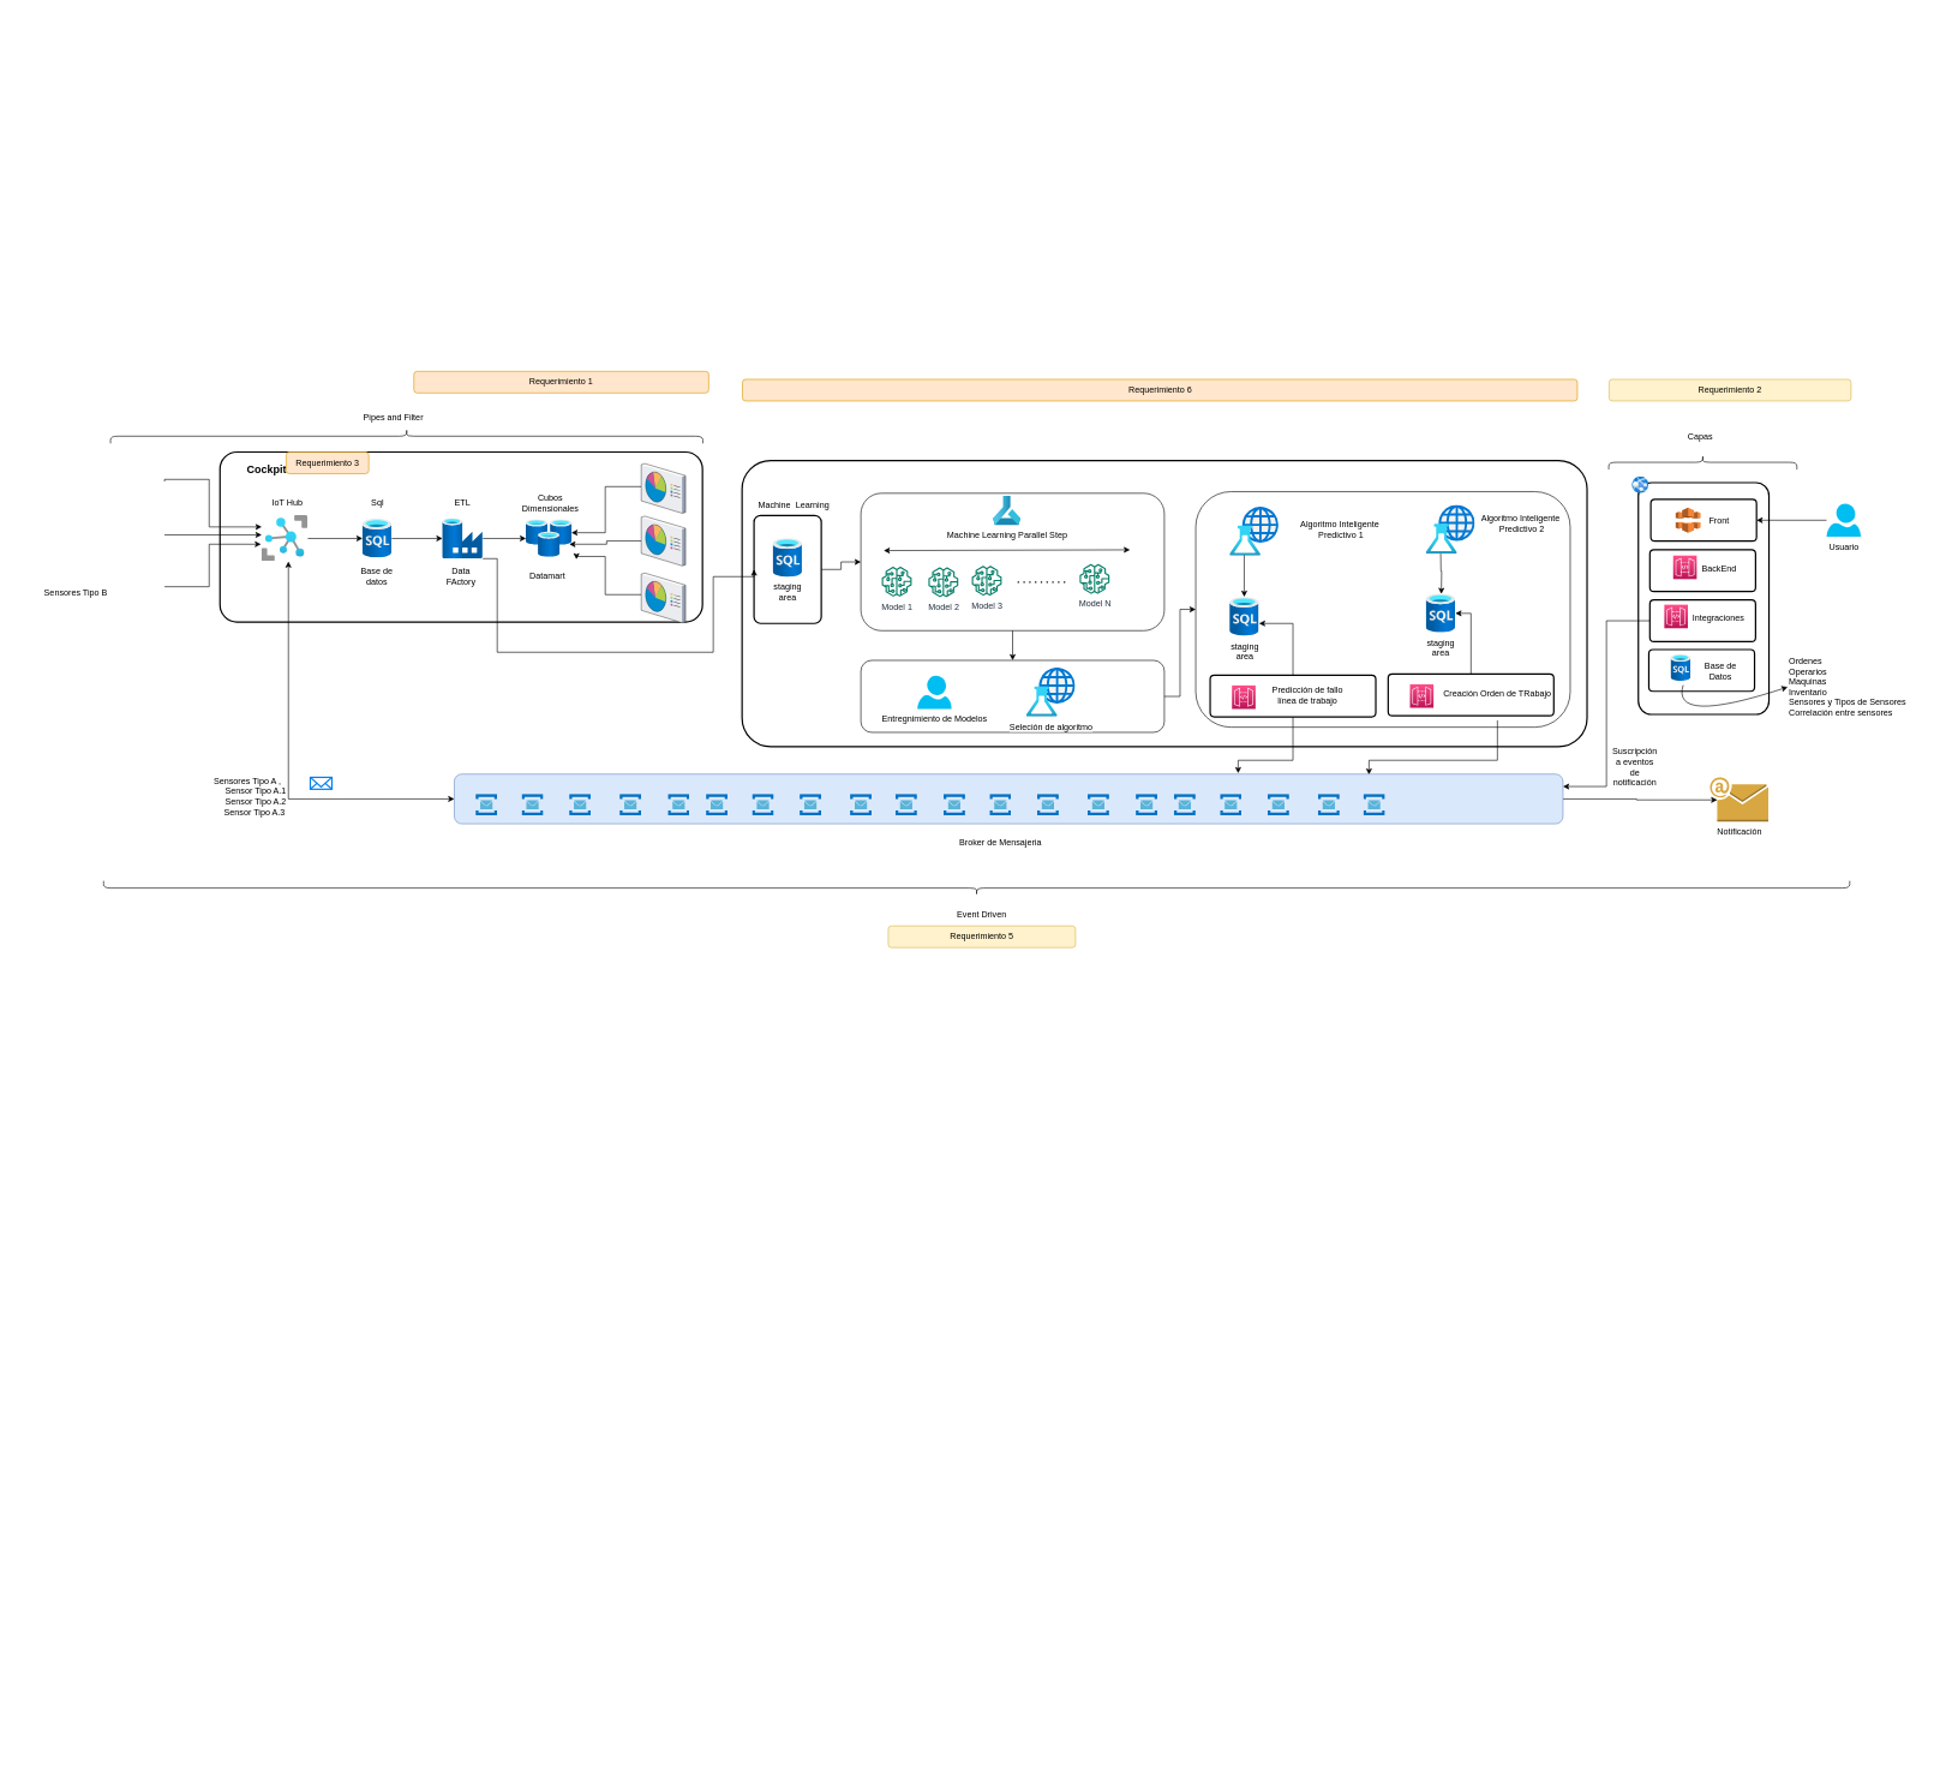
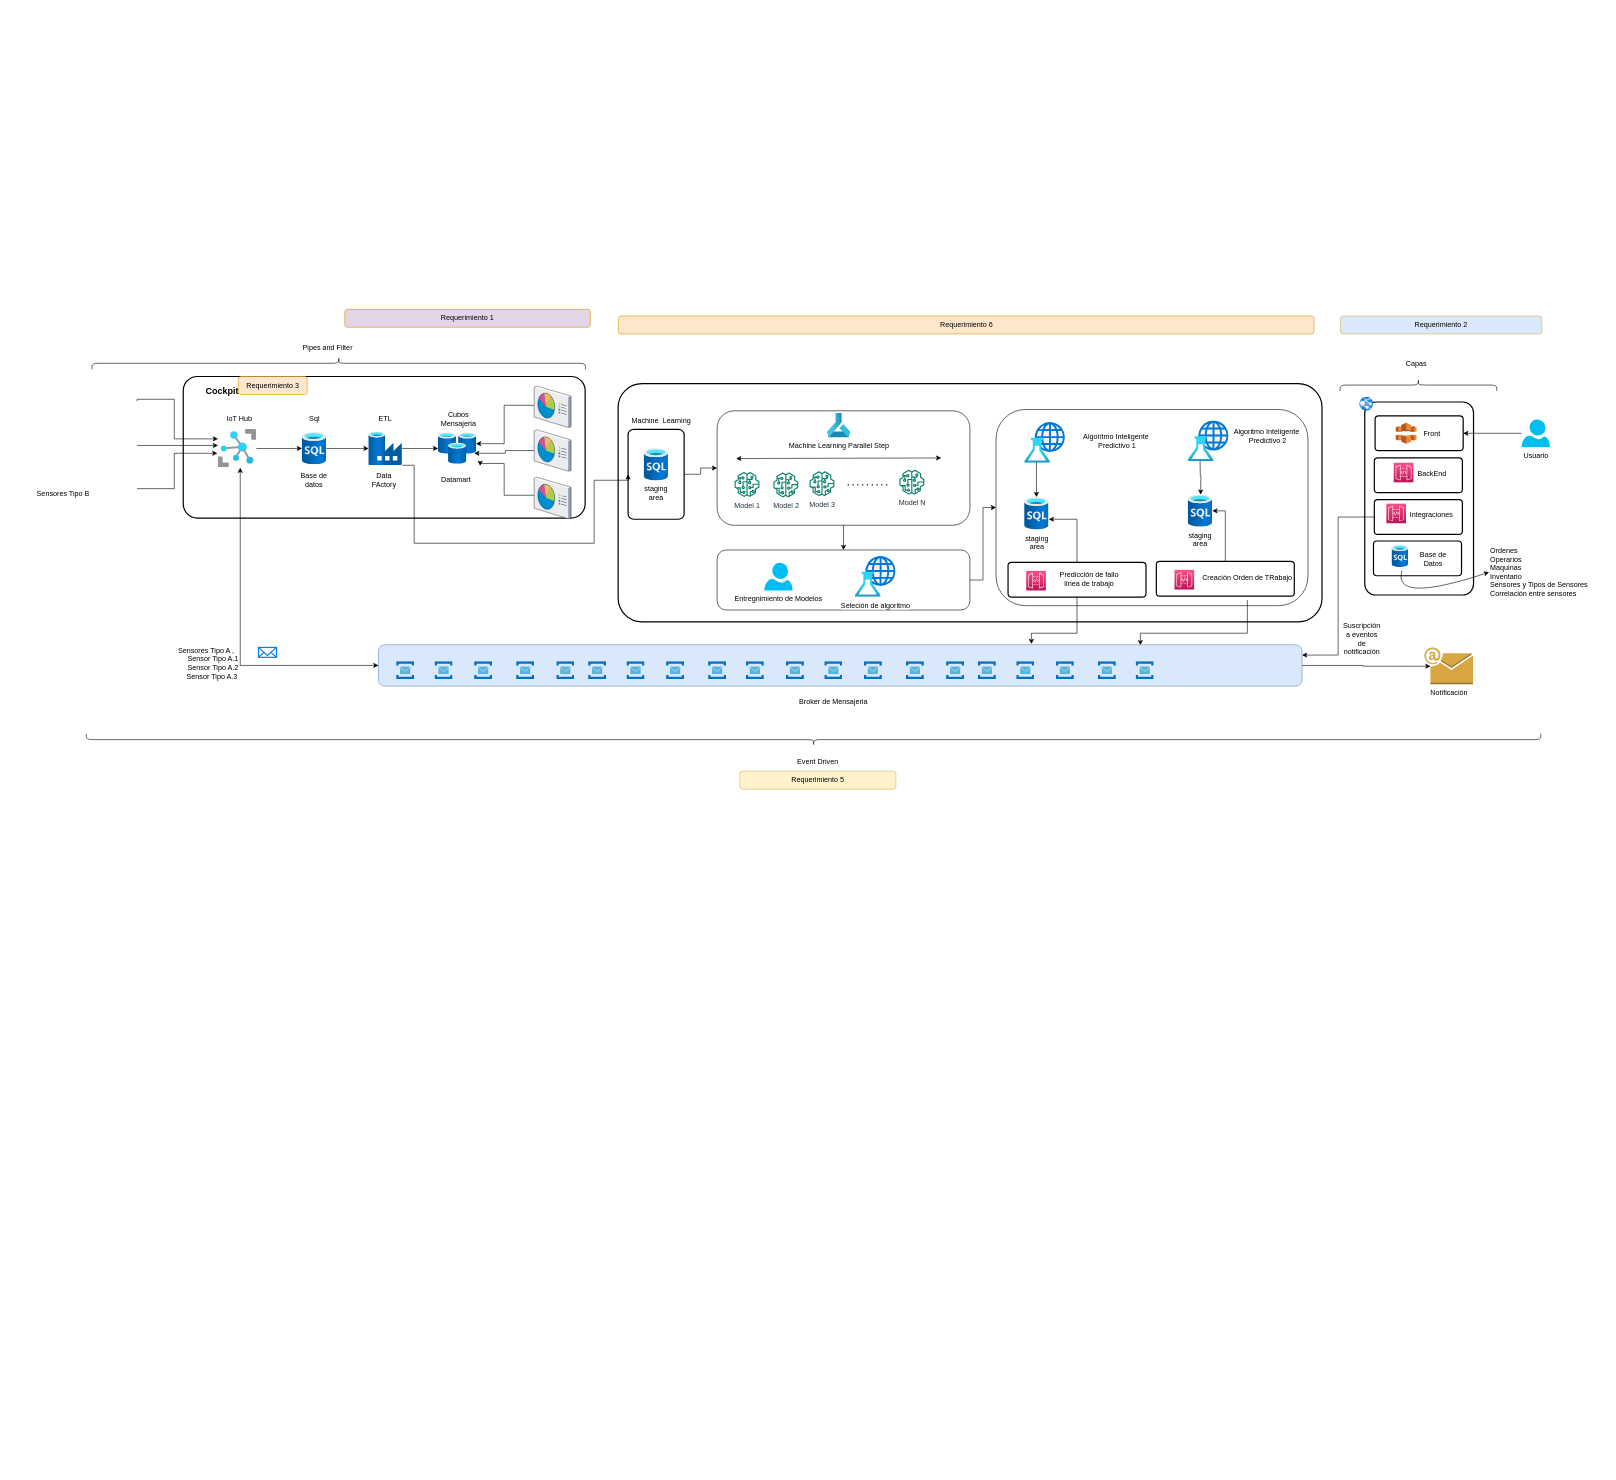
- <mxCell id="41" value="Requerimiento 1" style="rounded=1;whiteSpace=wrap;html=1;fillColor=#ffe6cc;strokeColor=#d79b00;" parent="1" vertex="1"><mxGeometry x="574.25" y="515" width="409.5" height="30" as="geometry" /></mxCell>
+ <mxCell id="41" value="Requerimiento 1" style="rounded=1;whiteSpace=wrap;html=1;fillColor=#e1d5e7;strokeColor=#d79b00;" parent="1" vertex="1"><mxGeometry x="574.25" y="515" width="409.5" height="30" as="geometry" /></mxCell>
- <mxCell id="44" value="Requerimiento 2" style="rounded=1;whiteSpace=wrap;html=1;fillColor=#fff2cc;strokeColor=#d6b656;" parent="1" vertex="1"><mxGeometry x="2234" y="526.07" width="336" height="30" as="geometry" /></mxCell>
+ <mxCell id="44" value="Requerimiento 2" style="rounded=1;whiteSpace=wrap;html=1;fillColor=#dae8fc;strokeColor=#d6b656;" parent="1" vertex="1"><mxGeometry x="2234" y="526.07" width="336" height="30" as="geometry" /></mxCell>
- <mxCell id="33" value="Cubos Dimensionales" style="text;html=1;strokeColor=none;fillColor=none;align=center;verticalAlign=middle;whiteSpace=wrap;rounded=0;" parent="1" vertex="1"><mxGeometry x="734" y="683" width="60" height="30" as="geometry" /></mxCell>
+ <mxCell id="33" value="Cubos Mensajeria" style="text;html=1;strokeColor=none;fillColor=none;align=center;verticalAlign=middle;whiteSpace=wrap;rounded=0;" parent="1" vertex="1"><mxGeometry x="734" y="683" width="60" height="30" as="geometry" /></mxCell>
